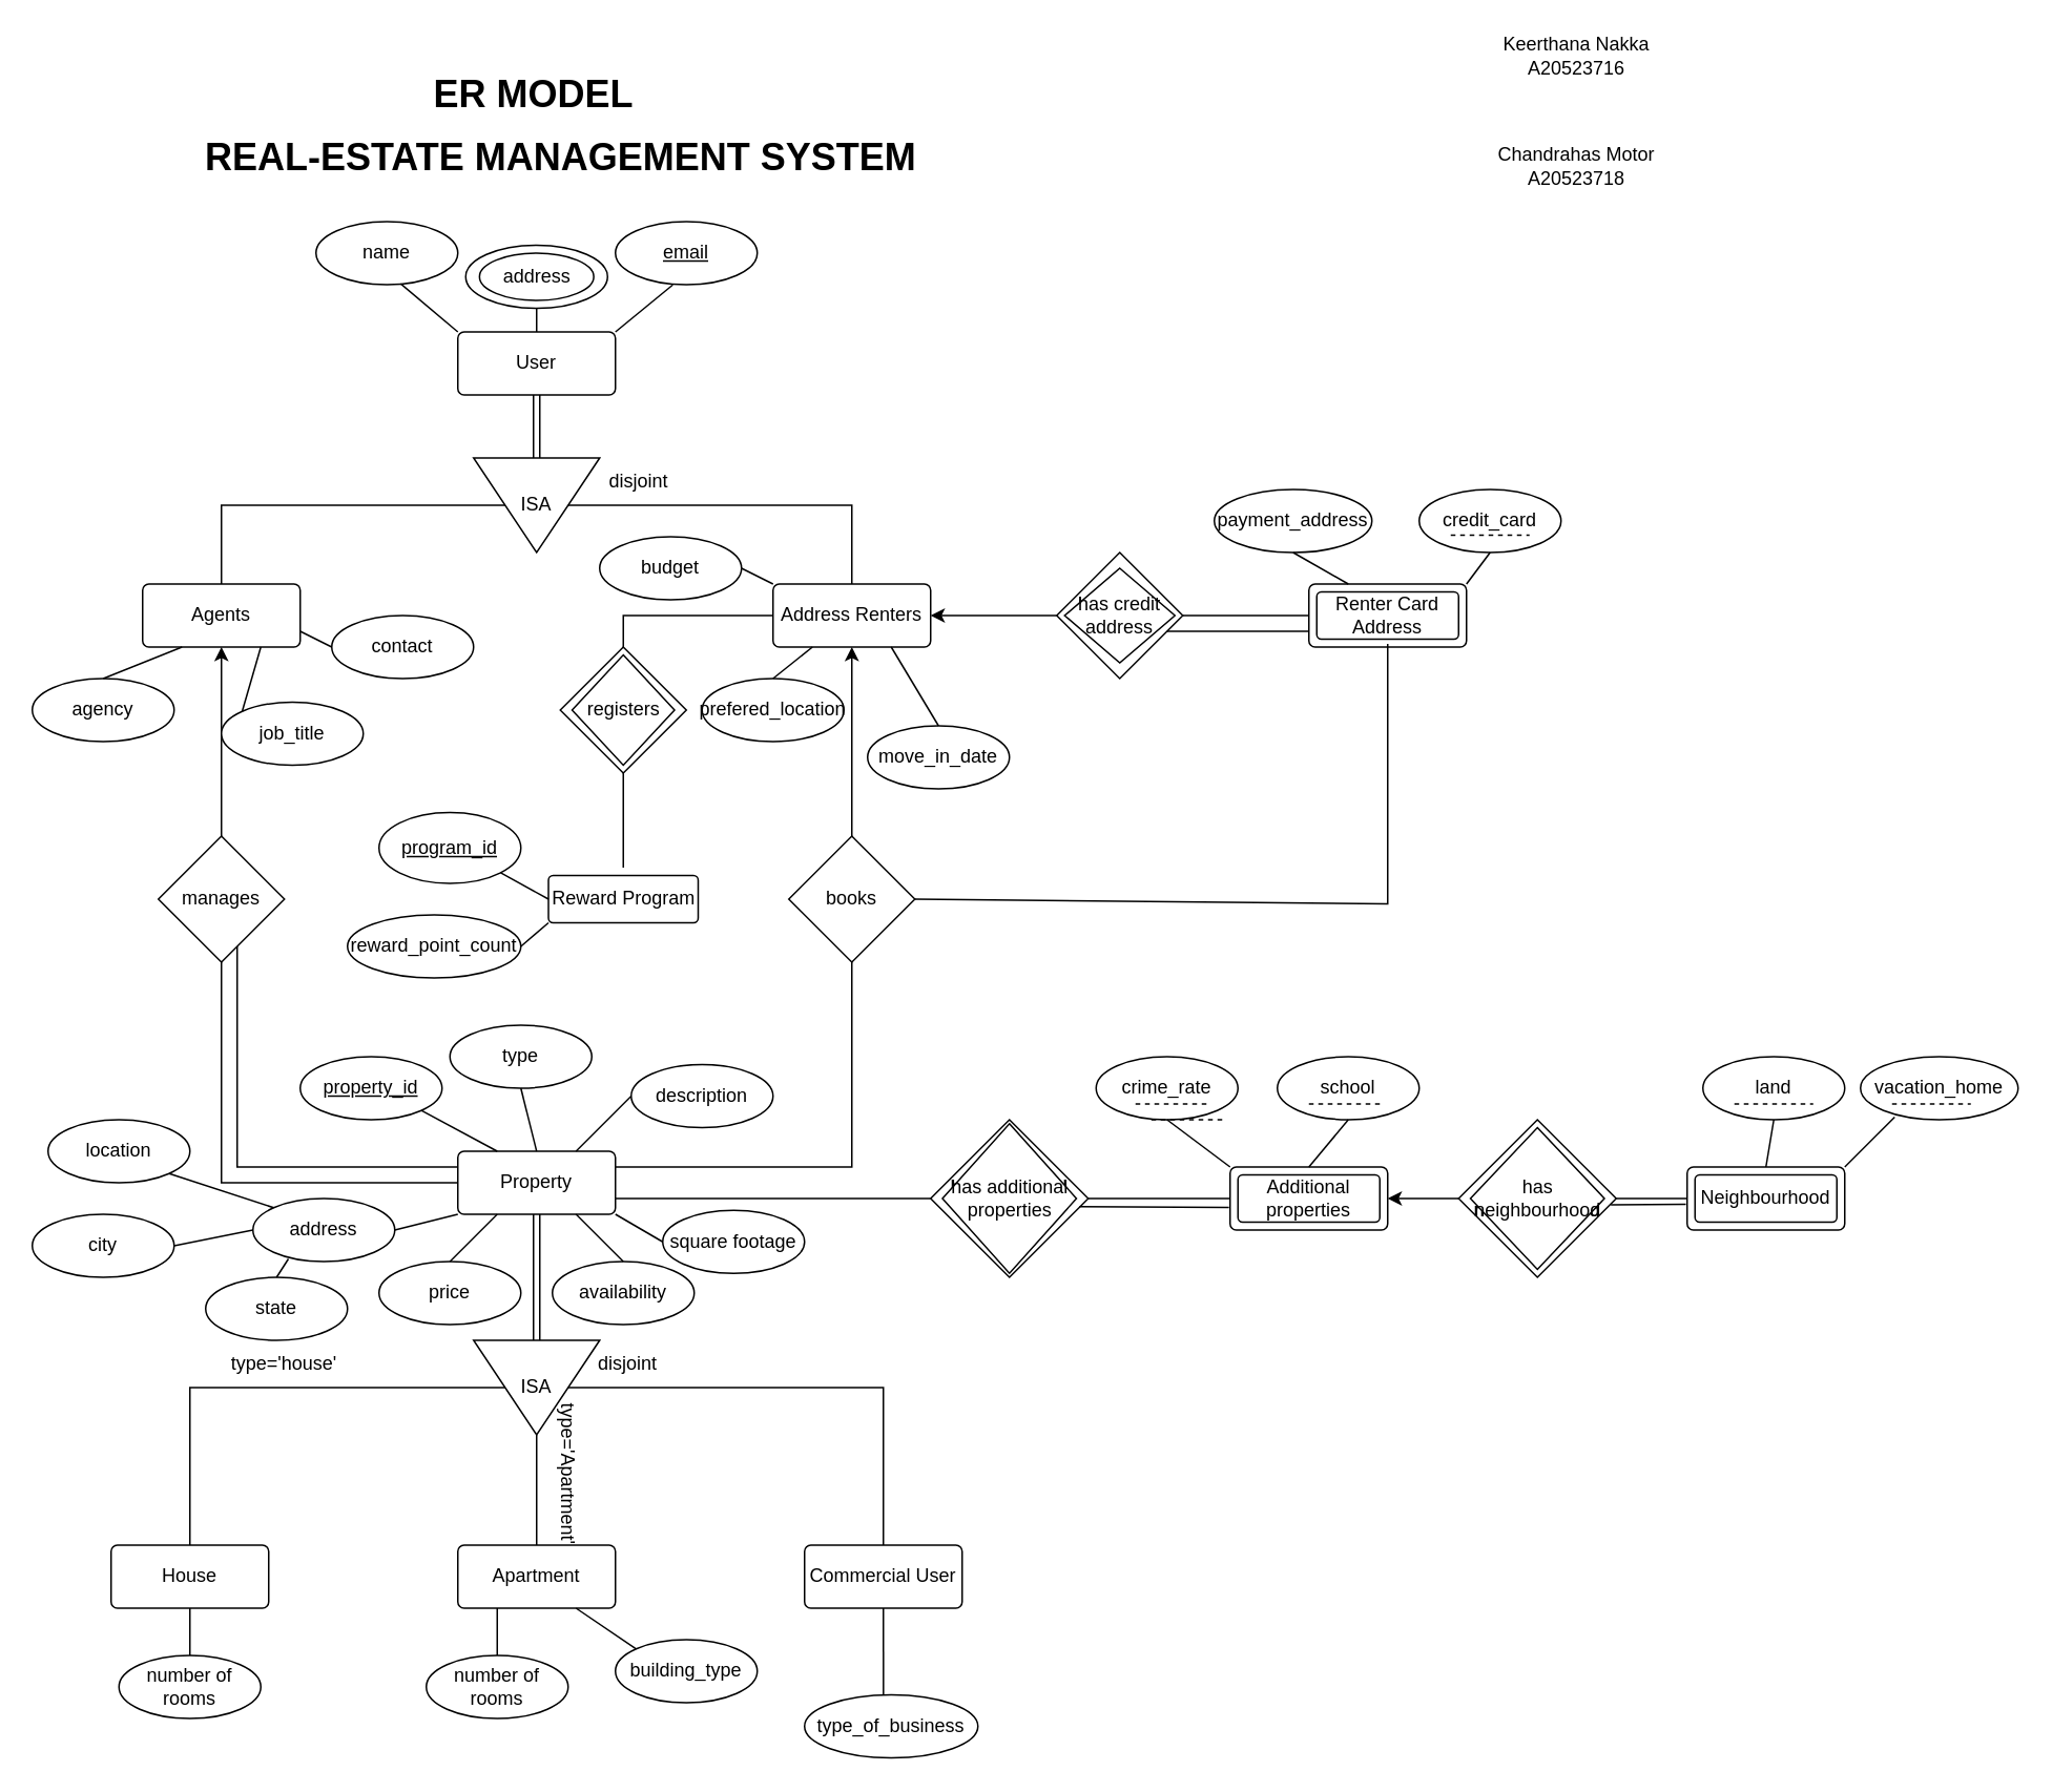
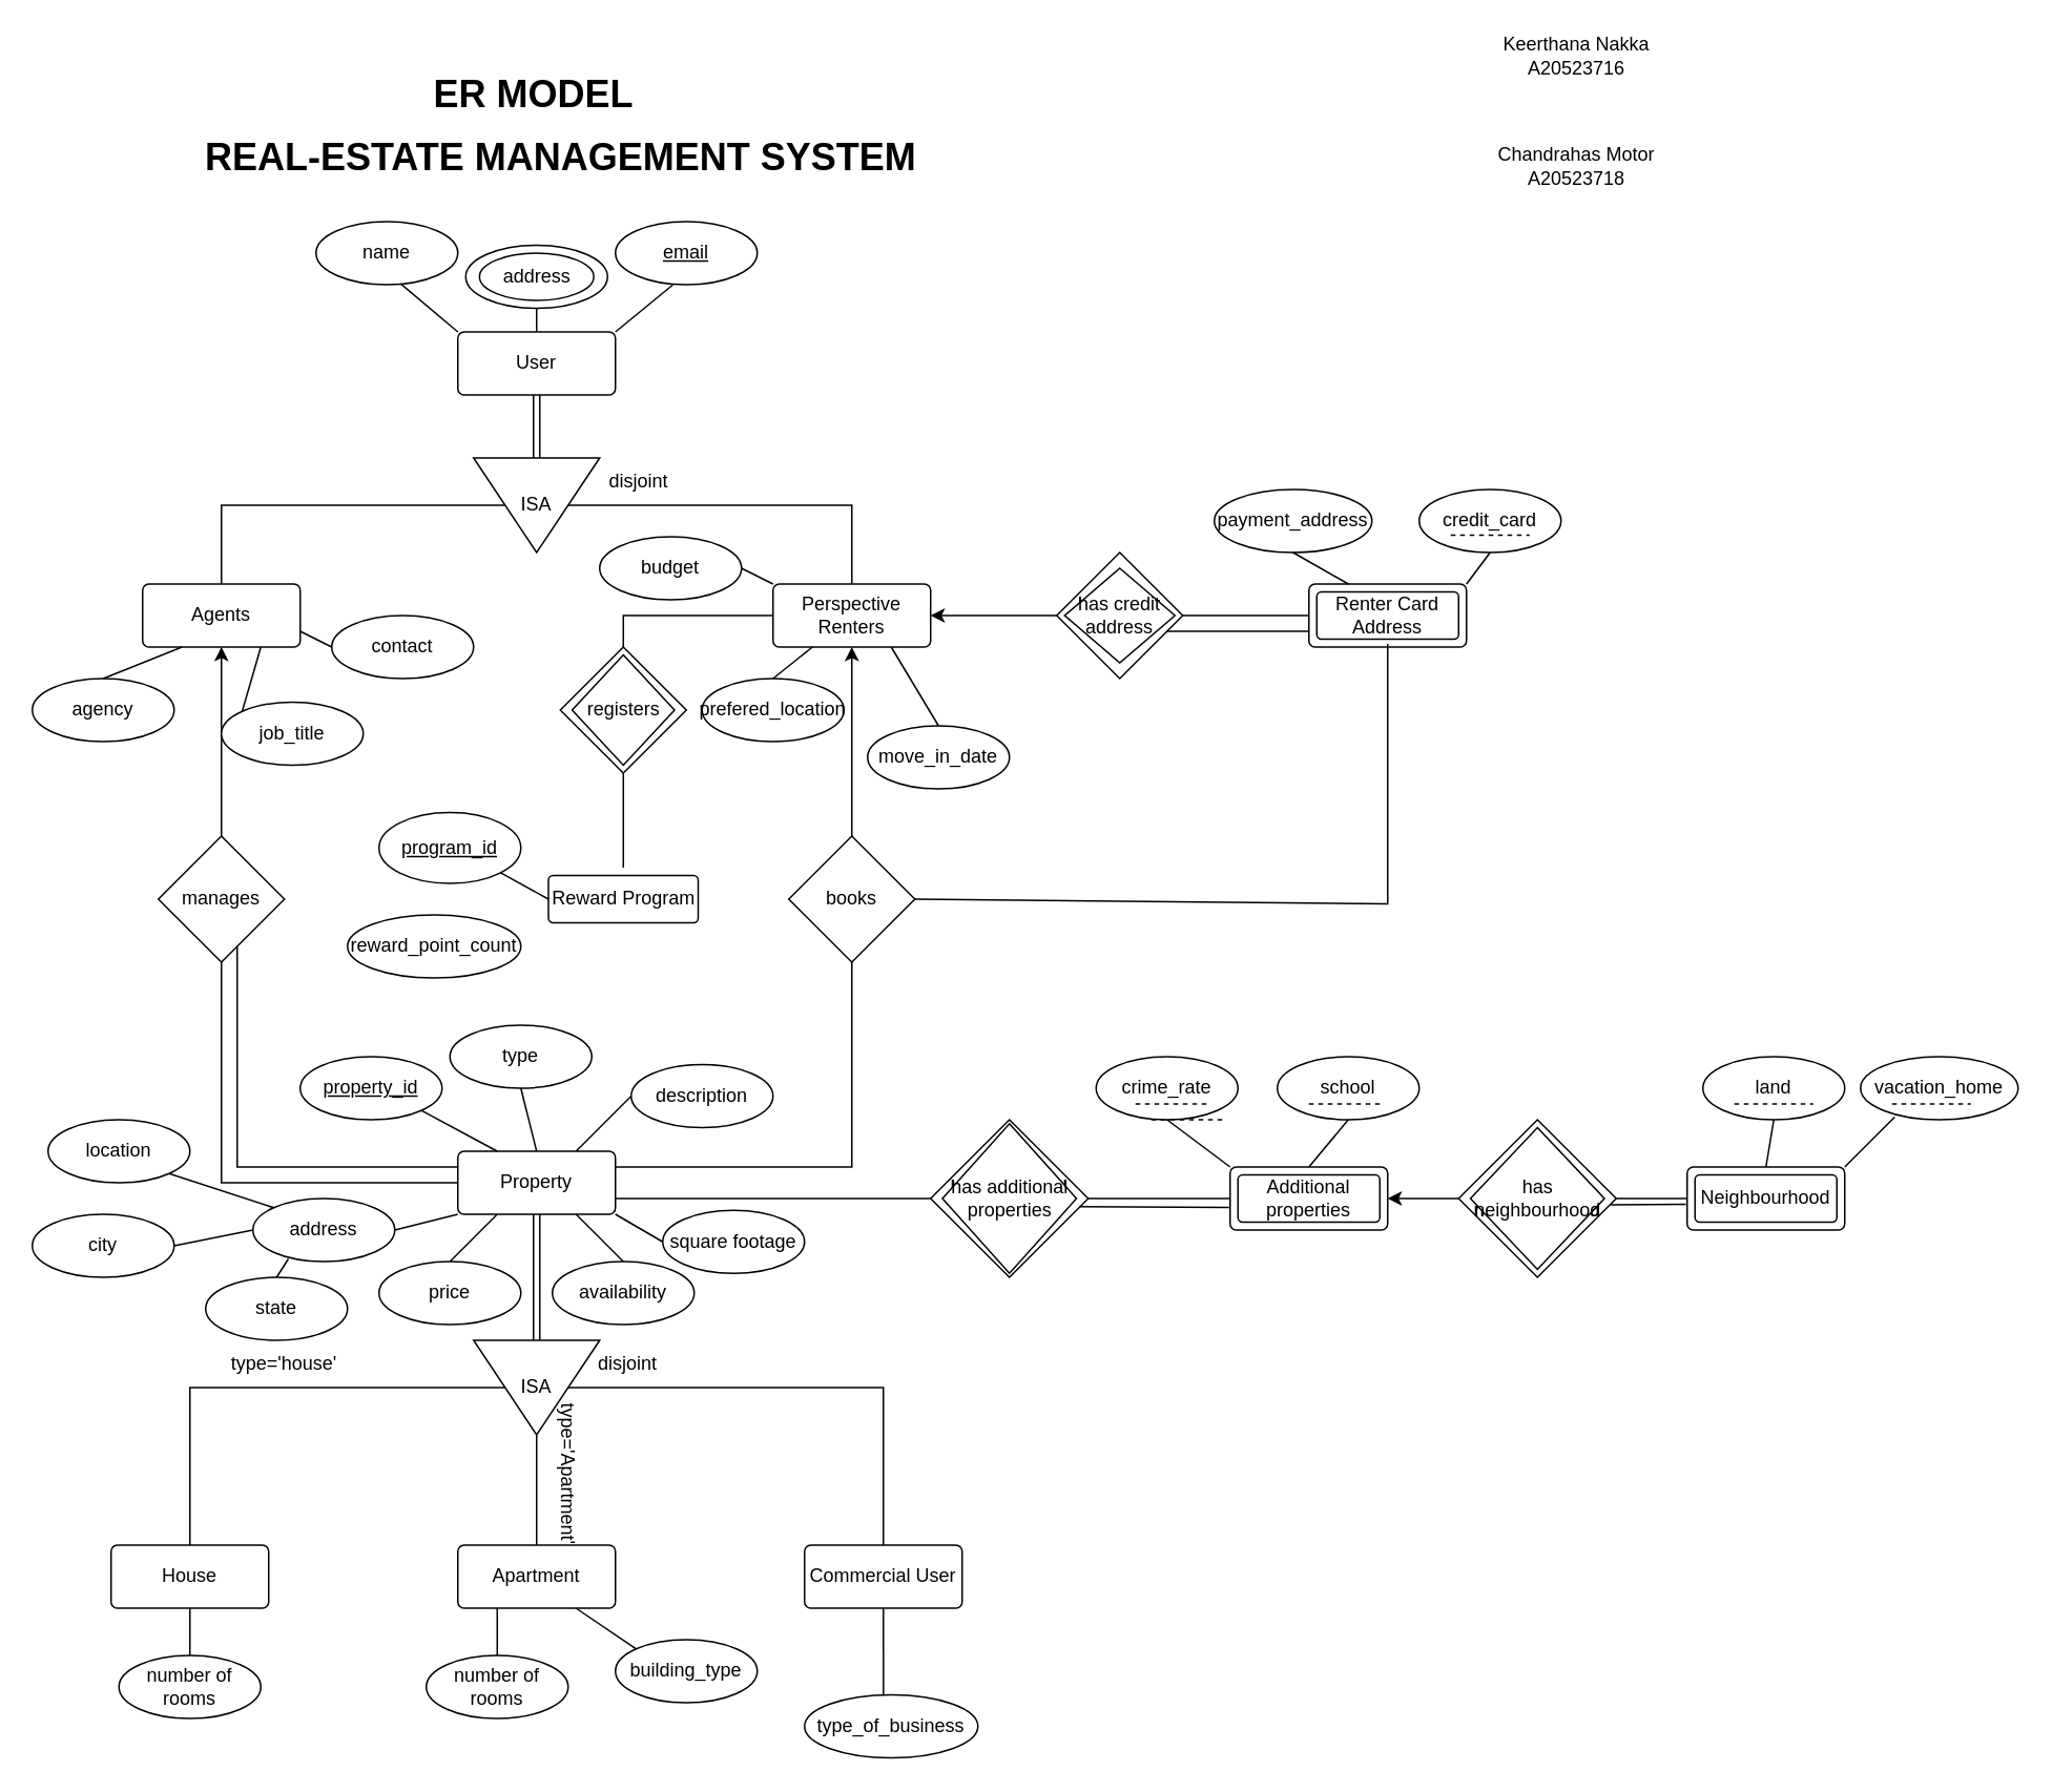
- <mxCell id="7" value="Address Renters" style="rounded=1;arcSize=10;whiteSpace=wrap;html=1;align=center;" parent="1" vertex="1"><mxGeometry x="490" y="370" width="100" height="40" as="geometry" /></mxCell>
+ <mxCell id="7" value="Perspective Renters" style="rounded=1;arcSize=10;whiteSpace=wrap;html=1;align=center;" parent="1" vertex="1"><mxGeometry x="490" y="370" width="100" height="40" as="geometry" /></mxCell>
- <mxCell id="111" value="" style="endArrow=none;html=1;rounded=0;exitX=1;exitY=0.5;exitDx=0;exitDy=0;entryX=0;entryY=1;entryDx=0;entryDy=0;" parent="1" source="110" target="38" edge="1"><mxGeometry width="50" height="50" relative="1" as="geometry"><mxPoint x="470" y="570" as="sourcePoint" /><mxPoint x="345" y="590" as="targetPoint" /></mxGeometry></mxCell>
